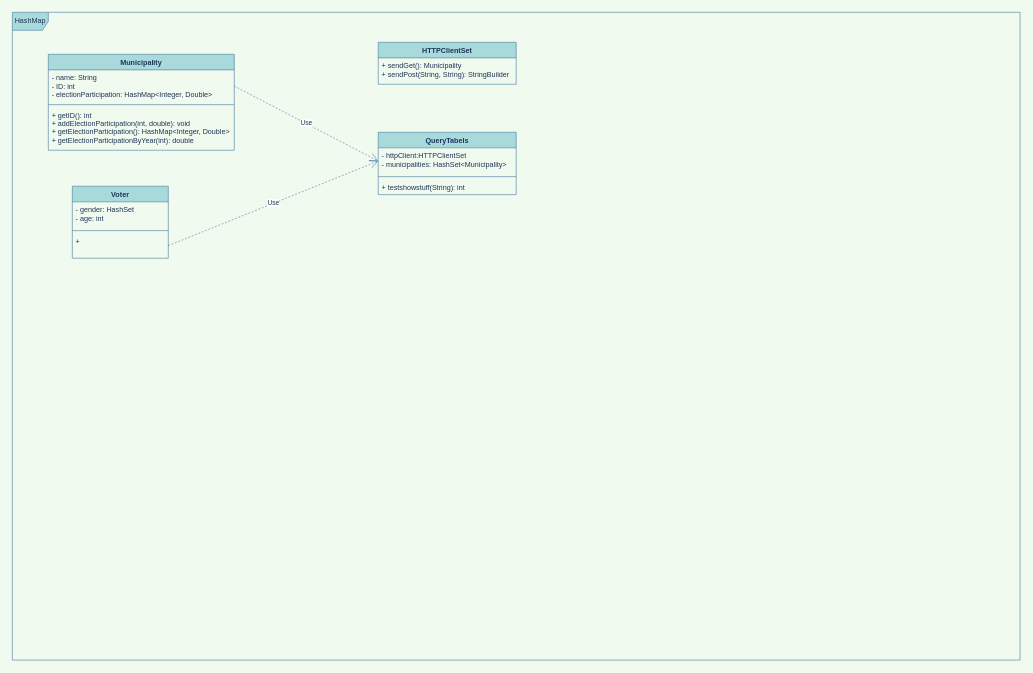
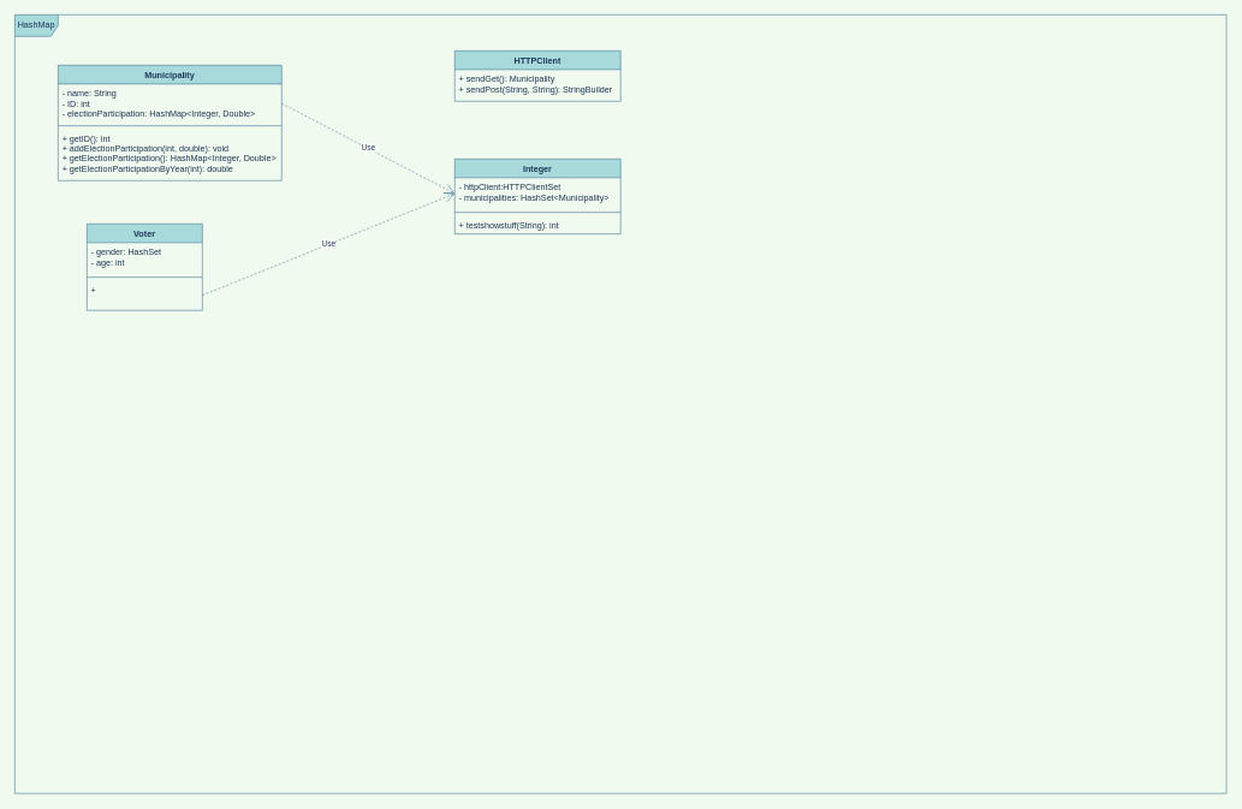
- <mxCell id="7" value="HTTPClientSet" style="swimlane;fontStyle=1;align=center;verticalAlign=top;childLayout=stackLayout;horizontal=1;startSize=26;horizontalStack=0;resizeParent=1;resizeParentMax=0;resizeLast=0;collapsible=1;marginBottom=0;strokeColor=#457B9D;fontColor=#1D3557;fillColor=#A8DADC;" parent="1" vertex="1"><mxGeometry x="630" y="70" width="230" height="70" as="geometry" /></mxCell>
+ <mxCell id="7" value="HTTPClient" style="swimlane;fontStyle=1;align=center;verticalAlign=top;childLayout=stackLayout;horizontal=1;startSize=26;horizontalStack=0;resizeParent=1;resizeParentMax=0;resizeLast=0;collapsible=1;marginBottom=0;strokeColor=#457B9D;fontColor=#1D3557;fillColor=#A8DADC;" parent="1" vertex="1"><mxGeometry x="630" y="70" width="230" height="70" as="geometry" /></mxCell>
- <mxCell id="9" value="QueryTabels" style="swimlane;fontStyle=1;align=center;verticalAlign=top;childLayout=stackLayout;horizontal=1;startSize=26;horizontalStack=0;resizeParent=1;resizeParentMax=0;resizeLast=0;collapsible=1;marginBottom=0;strokeColor=#457B9D;fontColor=#1D3557;fillColor=#A8DADC;" parent="1" vertex="1"><mxGeometry x="630" y="220" width="230" height="104" as="geometry" /></mxCell>
+ <mxCell id="9" value="Integer" style="swimlane;fontStyle=1;align=center;verticalAlign=top;childLayout=stackLayout;horizontal=1;startSize=26;horizontalStack=0;resizeParent=1;resizeParentMax=0;resizeLast=0;collapsible=1;marginBottom=0;strokeColor=#457B9D;fontColor=#1D3557;fillColor=#A8DADC;" parent="1" vertex="1"><mxGeometry x="630" y="220" width="230" height="104" as="geometry" /></mxCell>
